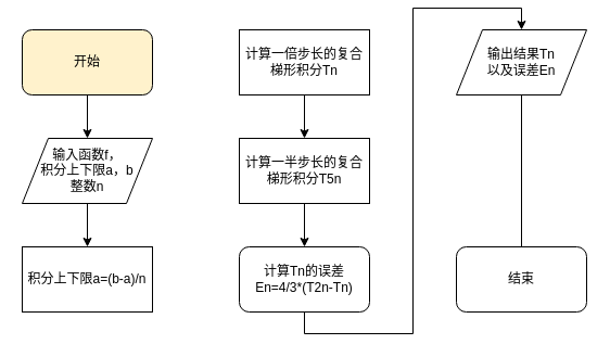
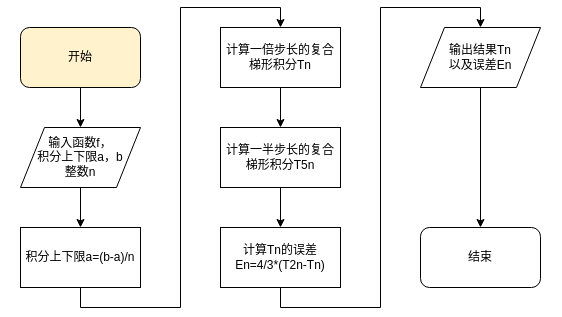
+ <mxCell id="6" style="edgeStyle=orthogonalEdgeStyle;rounded=0;orthogonalLoop=1;jettySize=auto;html=1;exitX=0.5;exitY=1;exitDx=0;exitDy=0;entryX=0.5;entryY=0;entryDx=0;entryDy=0;" edge="1" parent="1" source="7" target="9"><mxGeometry relative="1" as="geometry" /></mxCell>
- <mxCell id="14" style="edgeStyle=orthogonalEdgeStyle;rounded=0;orthogonalLoop=1;jettySize=auto;html=1;exitX=0.5;exitY=1;exitDx=0;exitDy=0;entryX=0.5;entryY=0;entryDx=0;entryDy=0;endArrow=none;" edge="1" parent="1" source="15" target="16"><mxGeometry relative="1" as="geometry" /></mxCell>
+ <mxCell id="14" style="edgeStyle=orthogonalEdgeStyle;rounded=0;orthogonalLoop=1;jettySize=auto;html=1;exitX=0.5;exitY=1;exitDx=0;exitDy=0;entryX=0.5;entryY=0;entryDx=0;entryDy=0;" edge="1" parent="1" source="15" target="16"><mxGeometry relative="1" as="geometry" /></mxCell>
- <mxCell id="13" value="计算Tn的误差&lt;br&gt;En=4/3*(T2n-Tn)" style="whiteSpace=wrap;html=1;rounded=1;" vertex="1" parent="1"><mxGeometry x="220" y="220" width="120" height="60" as="geometry" /></mxCell>
+ <mxCell id="13" value="计算Tn的误差&lt;br&gt;En=4/3*(T2n-Tn)" style="rounded=0;whiteSpace=wrap;html=1;" vertex="1" parent="1"><mxGeometry x="220" y="220" width="120" height="60" as="geometry" /></mxCell>
